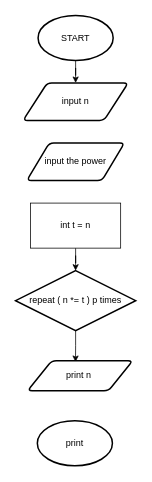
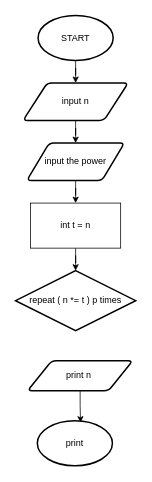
+ <mxCell id="4" style="edgeStyle=orthogonalEdgeStyle;rounded=0;orthogonalLoop=1;jettySize=auto;html=1;" edge="1" parent="1" source="5" target="7"><mxGeometry relative="1" as="geometry" /></mxCell>
+ <mxCell id="6" style="edgeStyle=orthogonalEdgeStyle;rounded=0;orthogonalLoop=1;jettySize=auto;html=1;" edge="1" parent="1" source="7" target="9"><mxGeometry relative="1" as="geometry" /></mxCell>
- <mxCell id="10" style="edgeStyle=orthogonalEdgeStyle;rounded=0;orthogonalLoop=1;jettySize=auto;html=1;entryX=0.456;entryY=0.04;entryDx=0;entryDy=0;entryPerimeter=0;" edge="1" parent="1" source="11" target="13"><mxGeometry relative="1" as="geometry" /></mxCell>
+ <mxCell id="12" style="edgeStyle=orthogonalEdgeStyle;rounded=0;orthogonalLoop=1;jettySize=auto;html=1;entryX=0.576;entryY=0.04;entryDx=0;entryDy=0;entryPerimeter=0;" edge="1" parent="1" source="13" target="14"><mxGeometry relative="1" as="geometry" /></mxCell>
